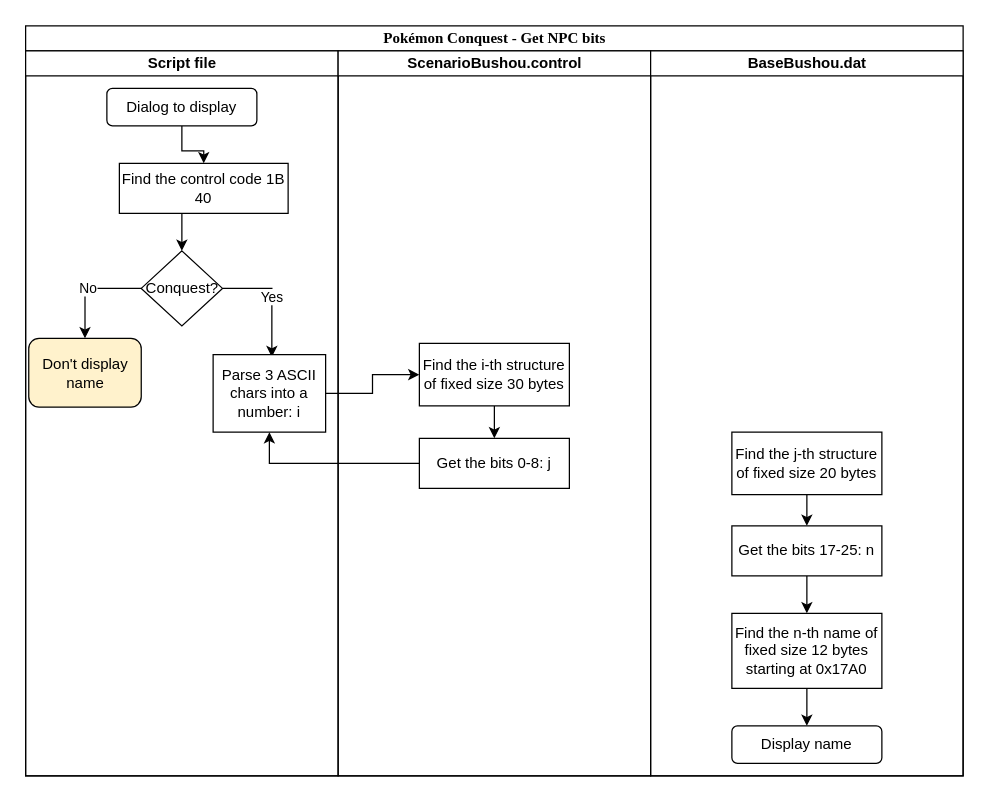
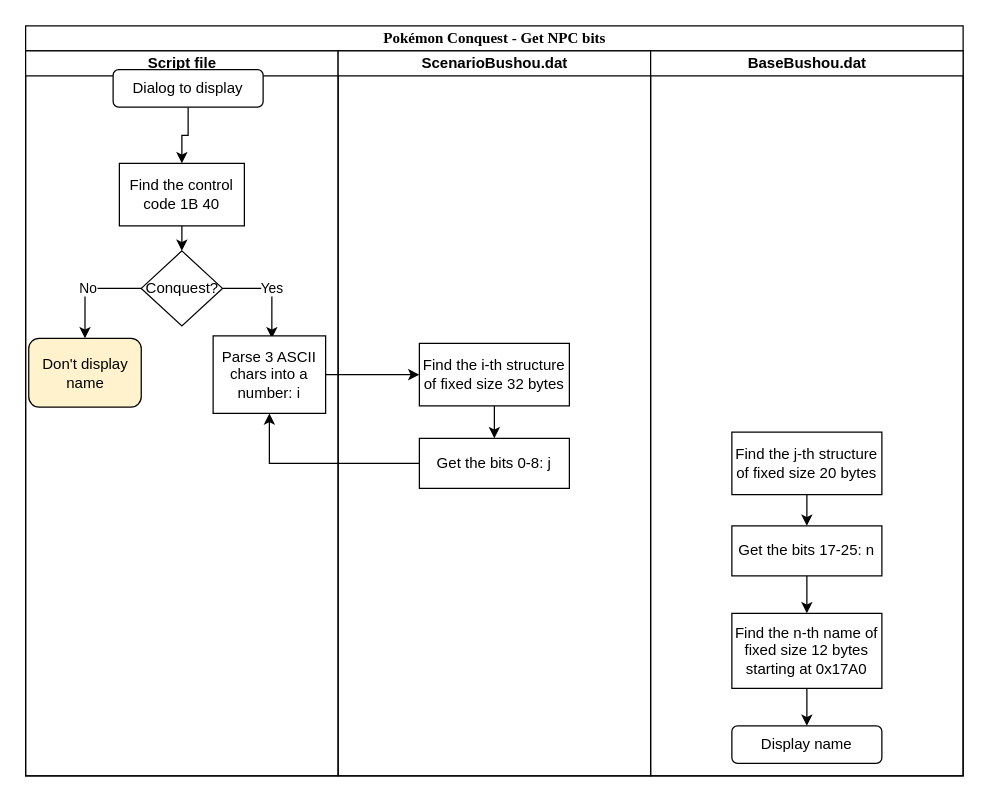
- <mxCell id="13" value="ScenarioBushou.control" style="swimlane;html=1;startSize=20;" parent="2" vertex="1"><mxGeometry x="250" y="20" width="250" height="580" as="geometry" /></mxCell>
+ <mxCell id="13" value="ScenarioBushou.dat" style="swimlane;html=1;startSize=20;" parent="2" vertex="1"><mxGeometry x="250" y="20" width="250" height="580" as="geometry" /></mxCell>
- <mxCell id="5" value="Dialog to display" style="rounded=1;whiteSpace=wrap;html=1;" vertex="1" parent="3"><mxGeometry x="65" y="30" width="120" height="30" as="geometry" /></mxCell>
+ <mxCell id="5" value="Dialog to display" style="rounded=1;whiteSpace=wrap;html=1;" vertex="1" parent="3"><mxGeometry x="70" y="15" width="120" height="30" as="geometry" /></mxCell>
- <mxCell id="7" value="Find the control code 1B 40" style="rounded=0;whiteSpace=wrap;html=1;" vertex="1" parent="3"><mxGeometry x="75" y="90" width="135" height="40" as="geometry" /></mxCell>
+ <mxCell id="7" value="Find the control code 1B 40" style="rounded=0;whiteSpace=wrap;html=1;" vertex="1" parent="3"><mxGeometry x="75" y="90" width="100" height="50" as="geometry" /></mxCell>
- <mxCell id="15" value="Find the i-th structure of fixed size 30 bytes" style="rounded=0;whiteSpace=wrap;html=1;" vertex="1" parent="13"><mxGeometry x="65" y="234" width="120" height="50" as="geometry" /></mxCell>
+ <mxCell id="15" value="Find the i-th structure of fixed size 32 bytes" style="rounded=0;whiteSpace=wrap;html=1;" vertex="1" parent="13"><mxGeometry x="65" y="234" width="120" height="50" as="geometry" /></mxCell>
- <mxCell id="12" value="Parse 3 ASCII chars into a number: i" style="rounded=0;whiteSpace=wrap;html=1;" vertex="1" parent="3"><mxGeometry x="150" y="243" width="90" height="62" as="geometry" /></mxCell>
+ <mxCell id="12" value="Parse 3 ASCII chars into a number: i" style="rounded=0;whiteSpace=wrap;html=1;" vertex="1" parent="3"><mxGeometry x="150" y="228" width="90" height="62" as="geometry" /></mxCell>
